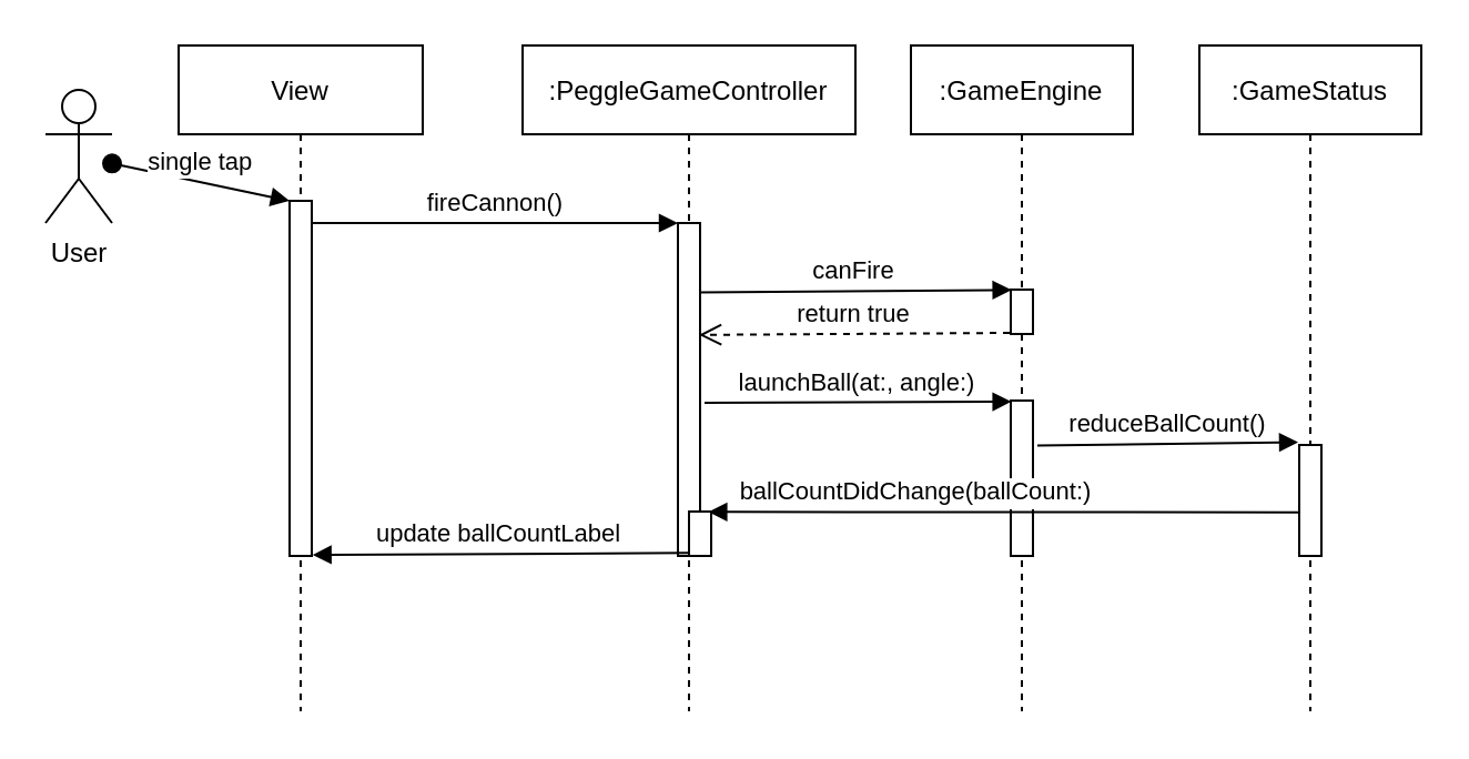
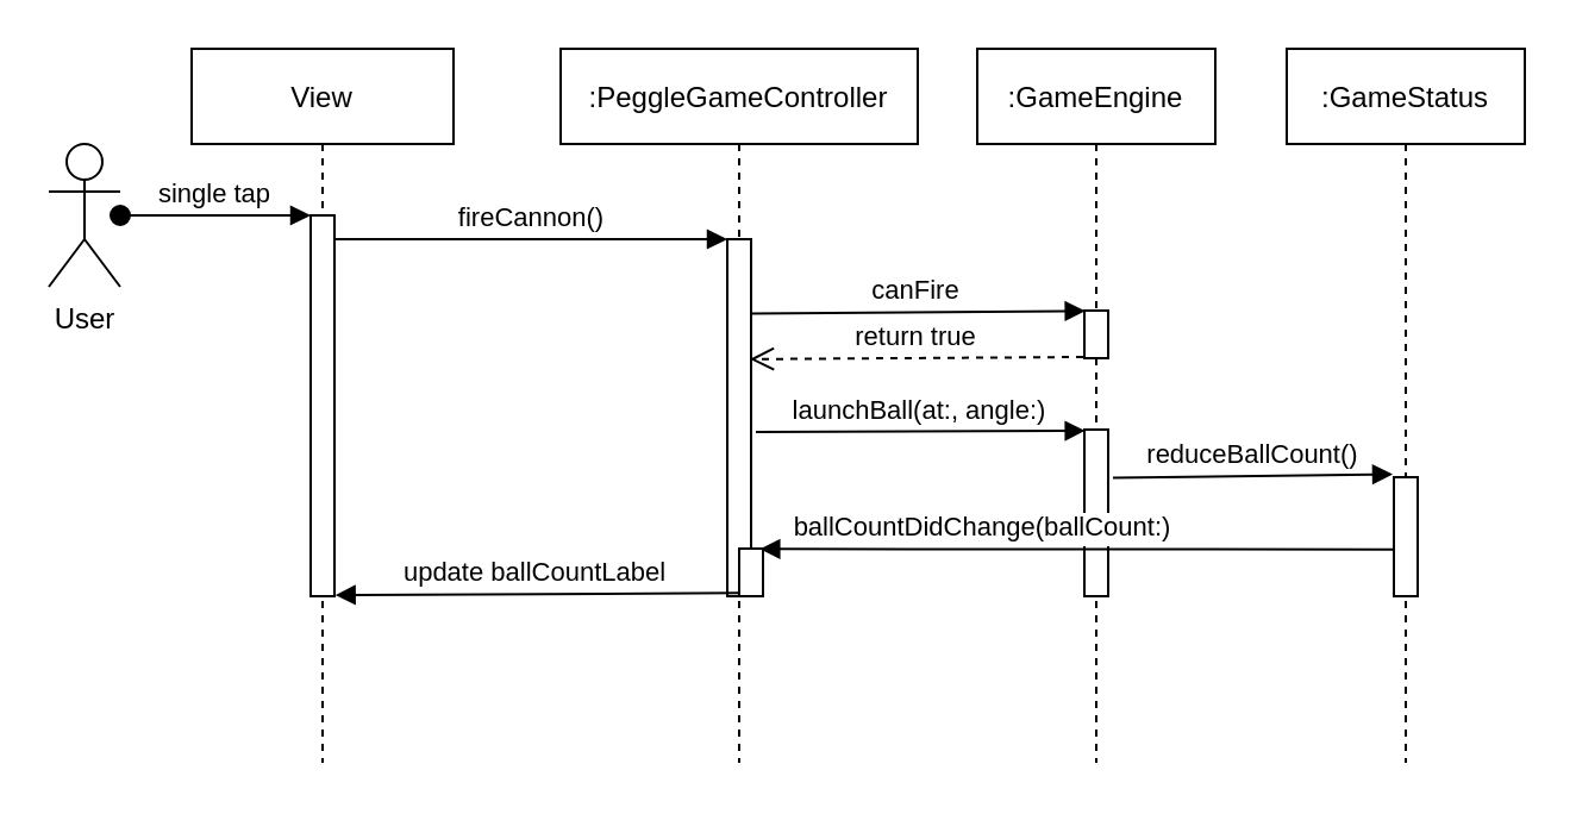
- <mxCell id="6" value="User" style="shape=umlActor;verticalLabelPosition=bottom;verticalAlign=top;html=1;" vertex="1" parent="1"><mxGeometry x="20" y="40" width="30" height="60" as="geometry" /></mxCell>
+ <mxCell id="6" value="User" style="shape=umlActor;verticalLabelPosition=bottom;verticalAlign=top;html=1;" vertex="1" parent="1"><mxGeometry x="20" y="60" width="30" height="60" as="geometry" /></mxCell>
